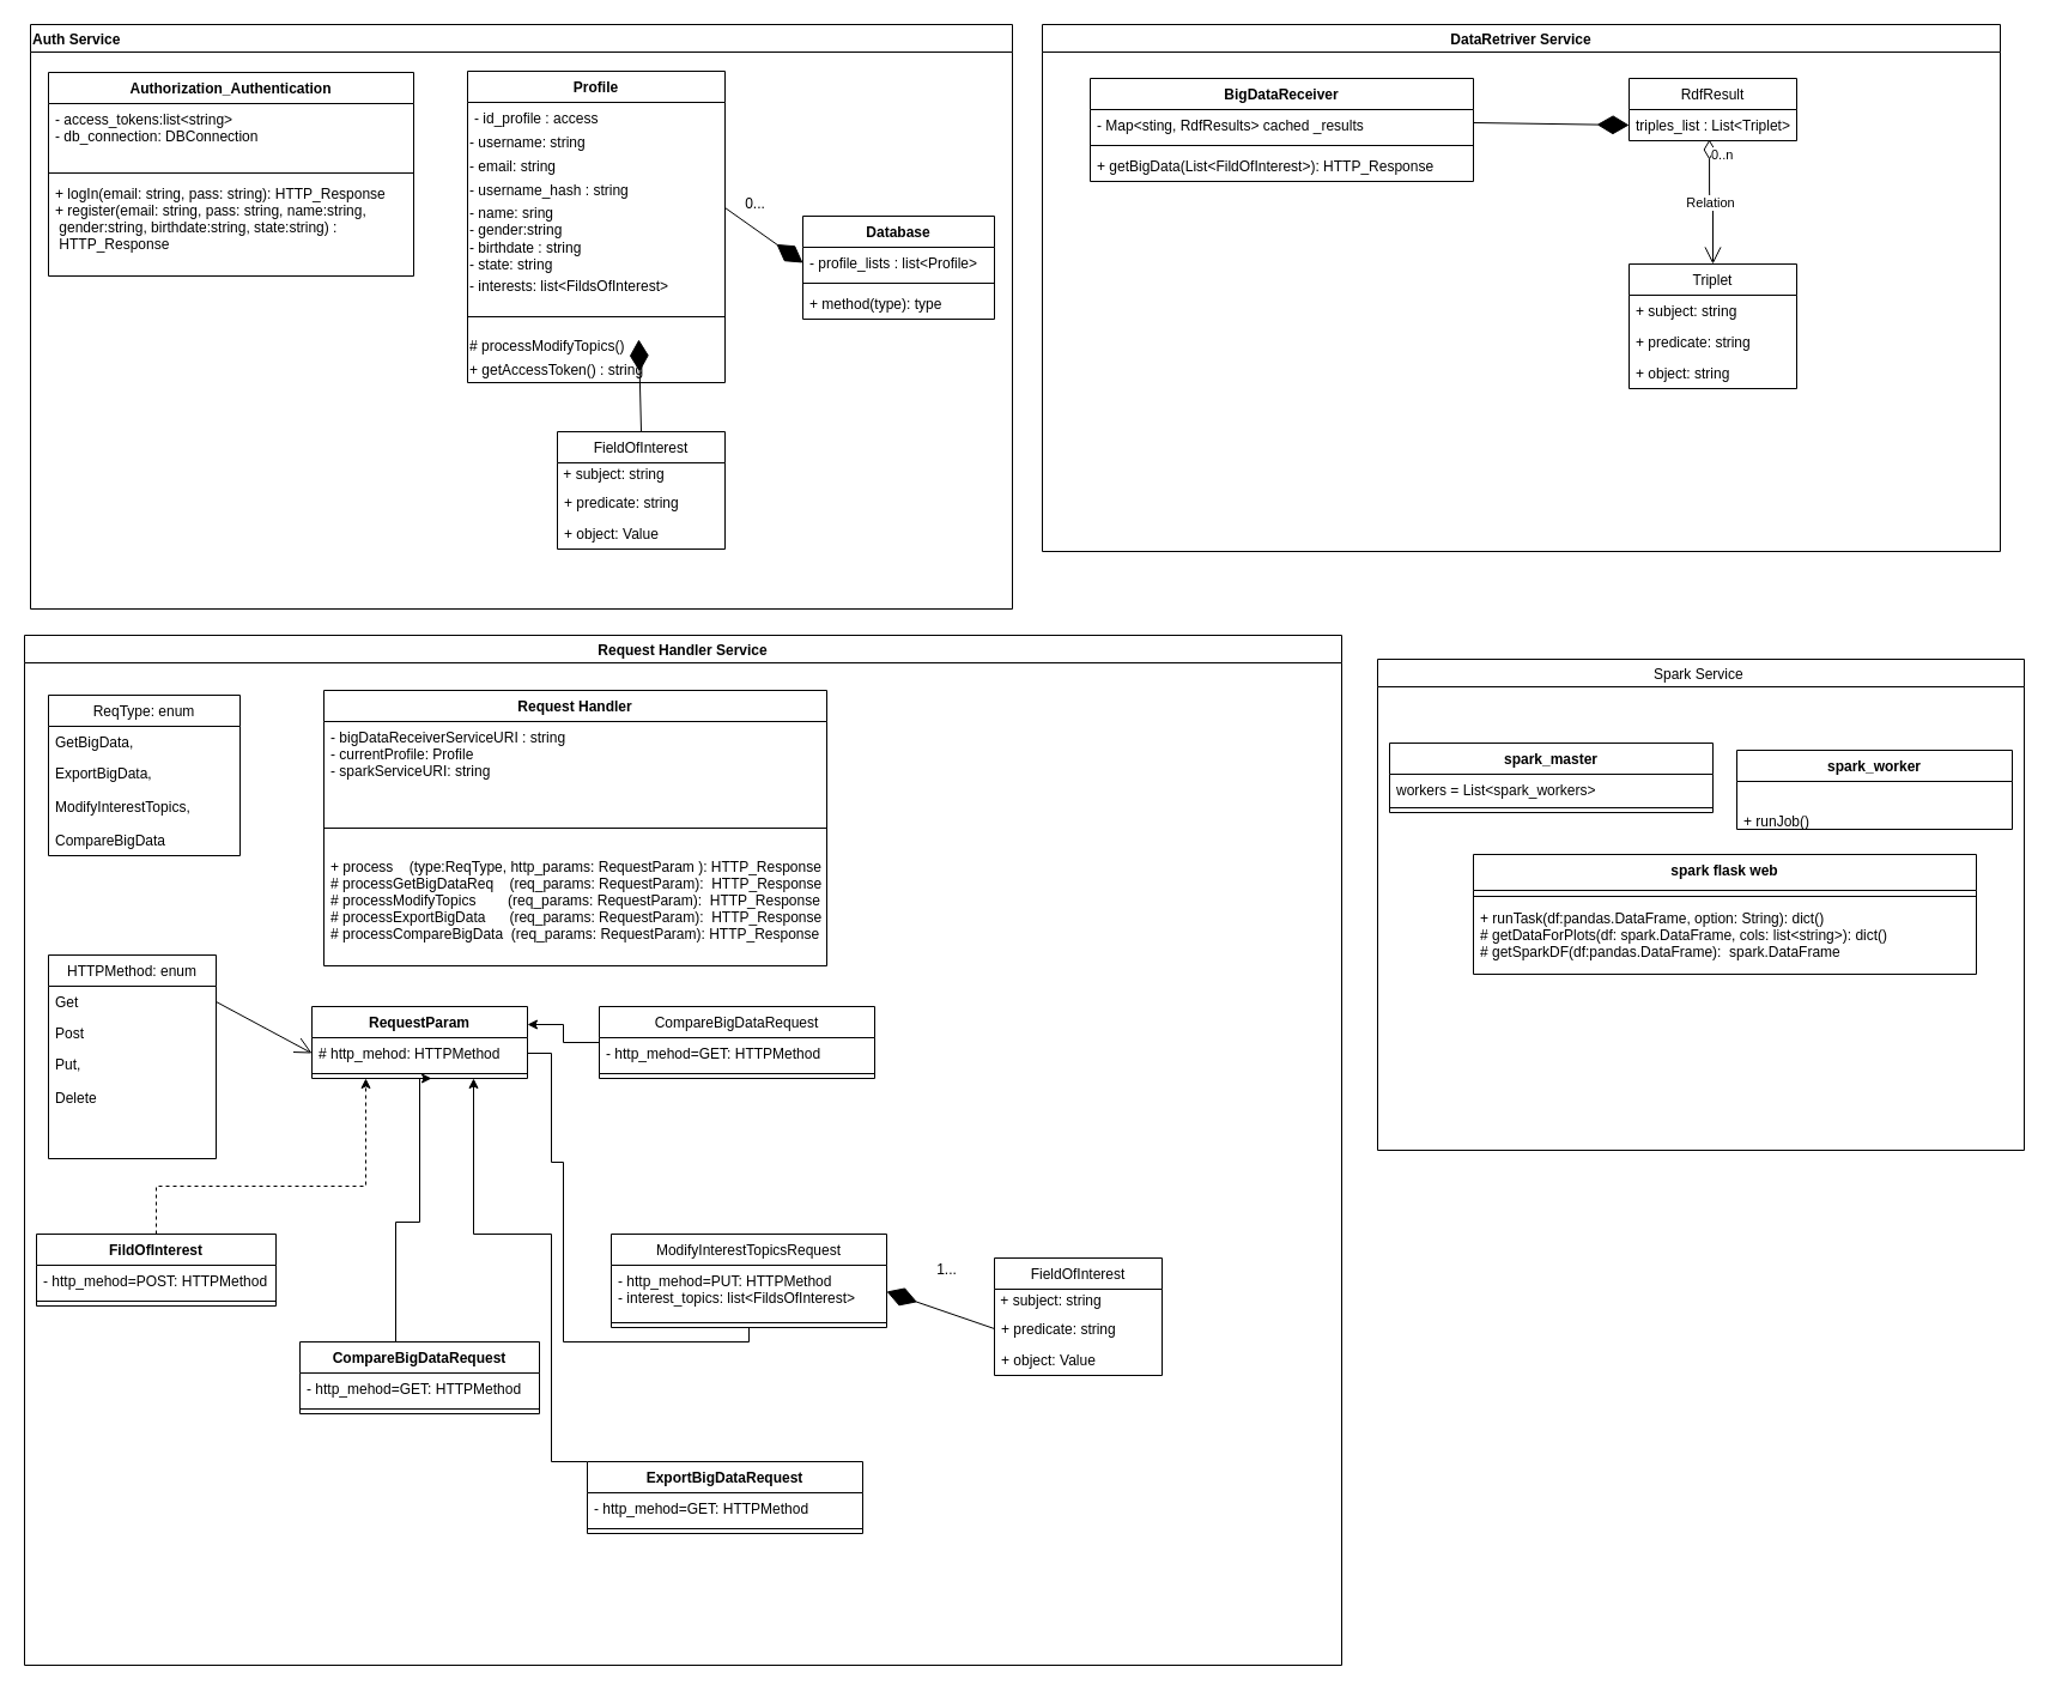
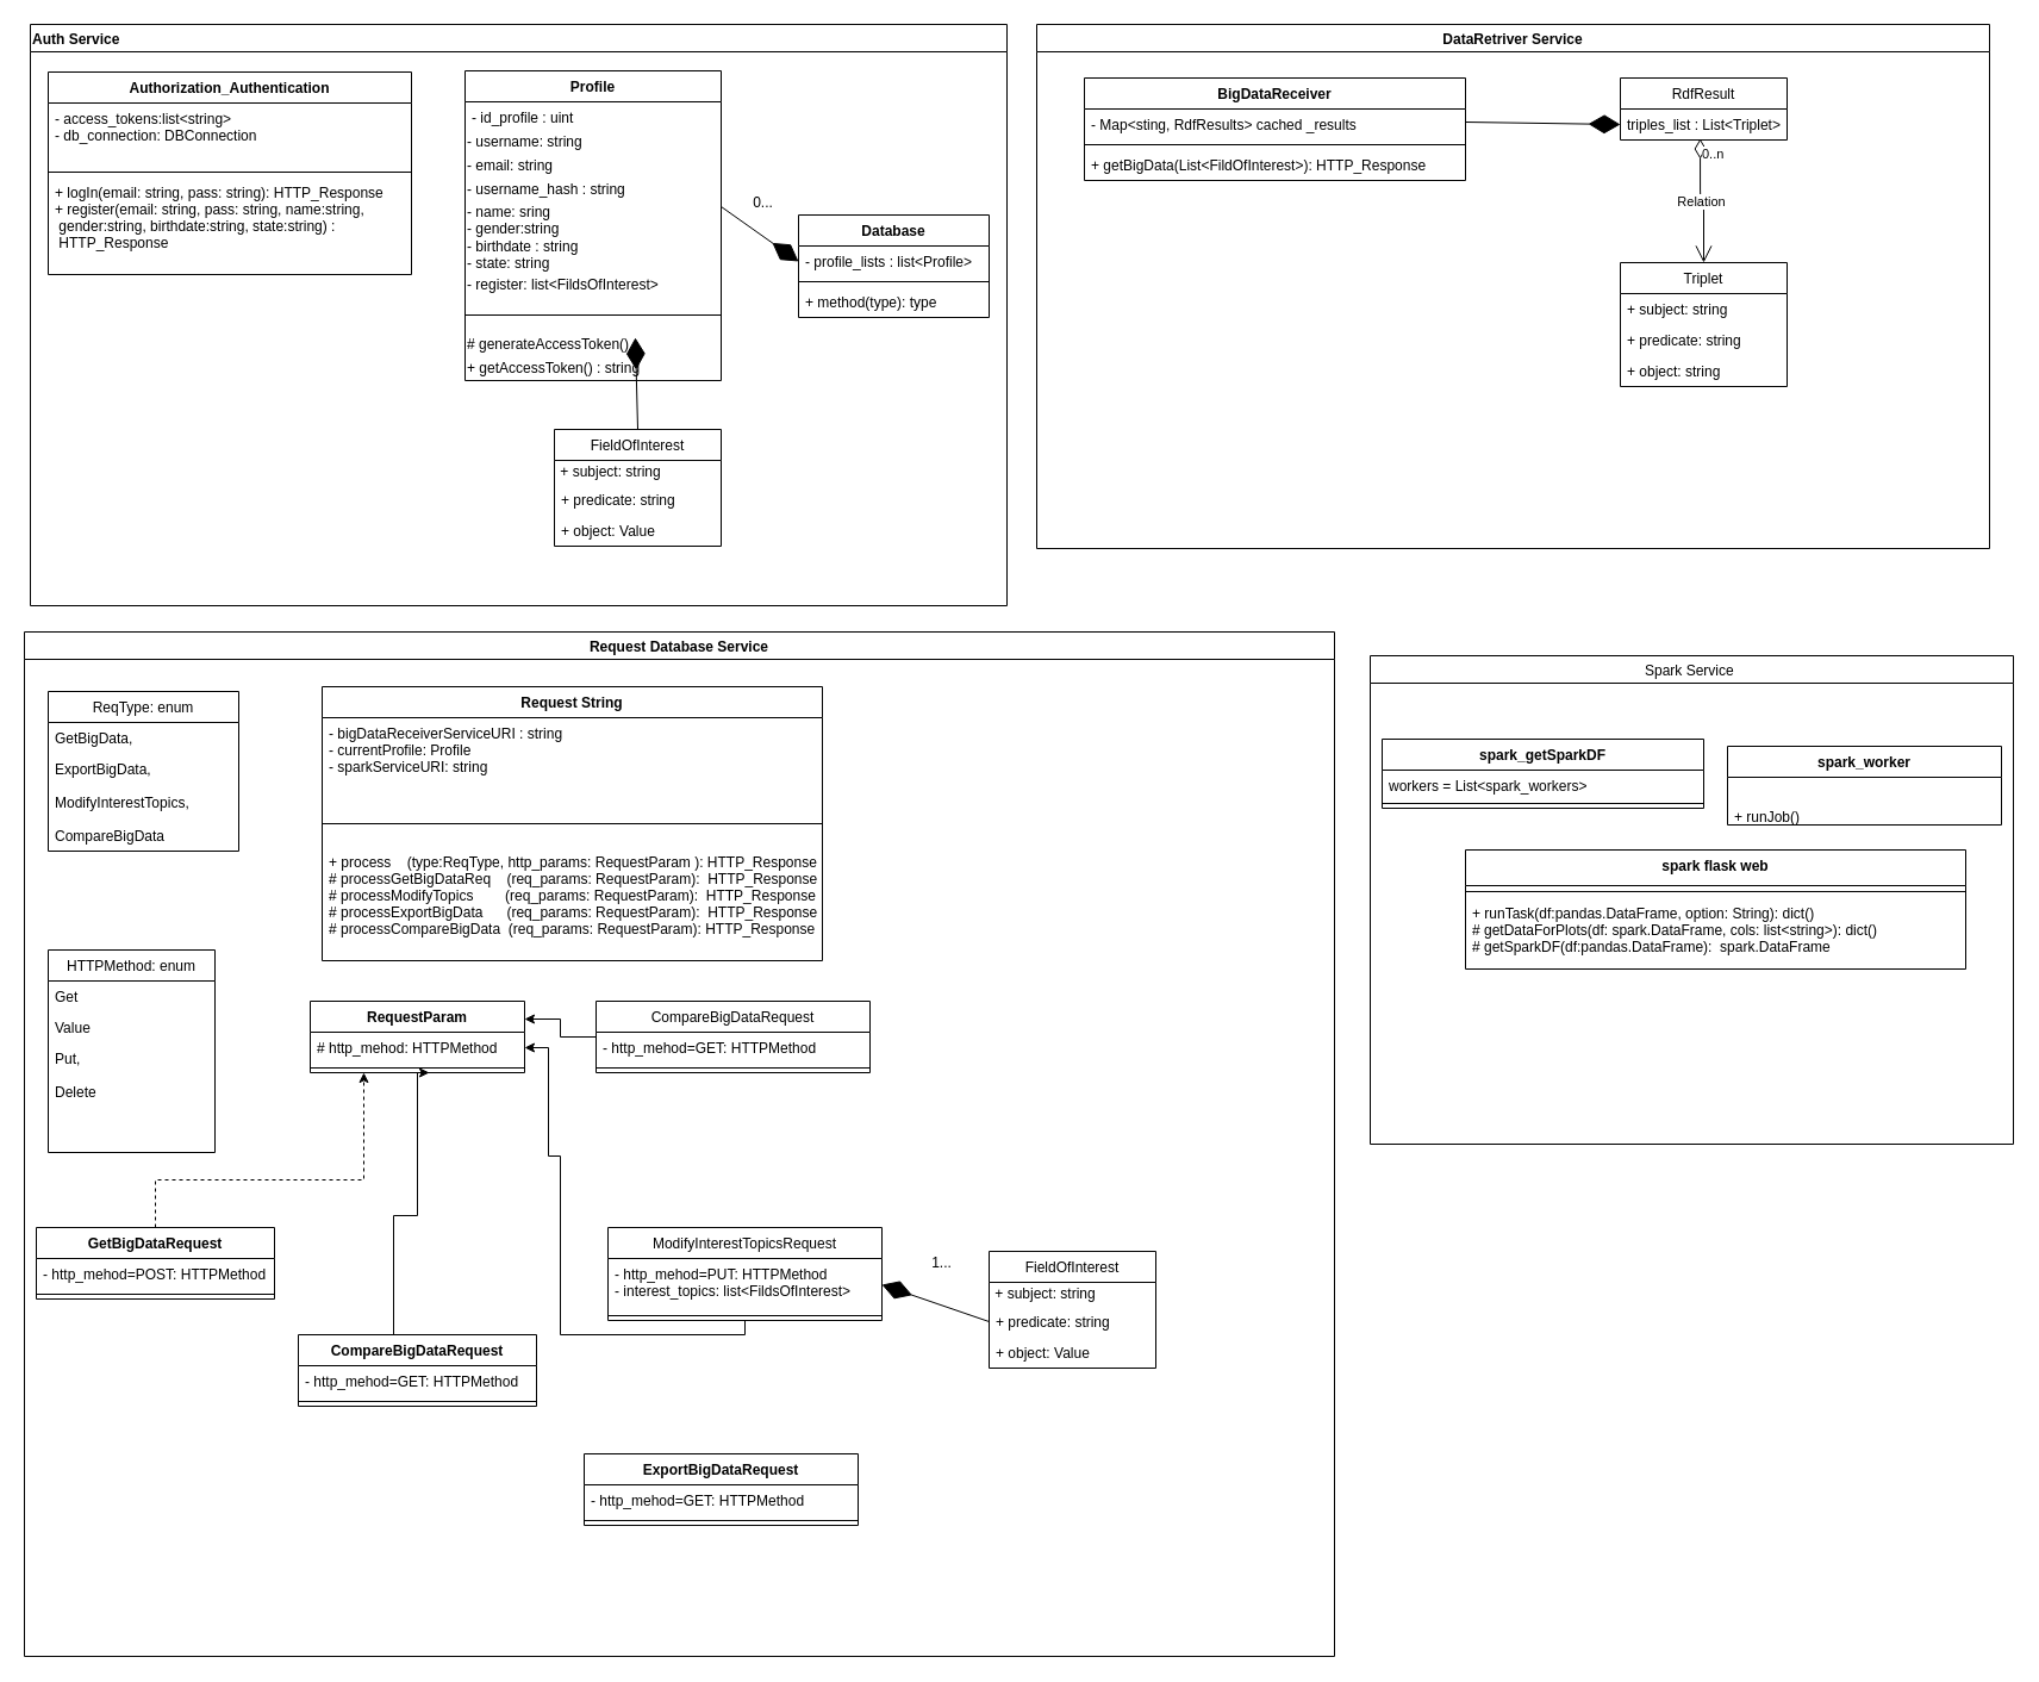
- <mxCell id="8" value="- id_profile : access&#10;" style="text;strokeColor=none;fillColor=none;align=left;verticalAlign=top;spacingLeft=4;spacingRight=4;overflow=hidden;rotatable=0;points=[[0,0.5],[1,0.5]];portConstraint=eastwest;" parent="7" vertex="1"><mxGeometry y="26" width="215" height="24" as="geometry" /></mxCell>
+ <mxCell id="8" value="- id_profile : uint&#10;" style="text;strokeColor=none;fillColor=none;align=left;verticalAlign=top;spacingLeft=4;spacingRight=4;overflow=hidden;rotatable=0;points=[[0,0.5],[1,0.5]];portConstraint=eastwest;" parent="7" vertex="1"><mxGeometry y="26" width="215" height="24" as="geometry" /></mxCell>
- <mxCell id="17" value="0..." style="text;html=1;align=center;verticalAlign=middle;resizable=0;points=[];autosize=1;" parent="2" vertex="1"><mxGeometry x="590" y="140" width="30" height="20" as="geometry" /></mxCell>
+ <mxCell id="17" value="0..." style="text;html=1;align=center;verticalAlign=middle;resizable=0;points=[];autosize=1;" parent="2" vertex="1"><mxGeometry x="600" y="140" width="30" height="20" as="geometry" /></mxCell>
- <mxCell id="13" value="&lt;span&gt;- interests: list&amp;lt;FildsOfInterest&amp;gt;&lt;br&gt;&lt;/span&gt;" style="text;html=1;align=left;verticalAlign=middle;resizable=0;points=[];autosize=1;" parent="7" vertex="1"><mxGeometry y="170" width="215" height="20" as="geometry" /></mxCell>
+ <mxCell id="13" value="&lt;span&gt;- register: list&amp;lt;FildsOfInterest&amp;gt;&lt;br&gt;&lt;/span&gt;" style="text;html=1;align=left;verticalAlign=middle;resizable=0;points=[];autosize=1;" parent="7" vertex="1"><mxGeometry y="170" width="215" height="20" as="geometry" /></mxCell>
- <mxCell id="15" value="# processModifyTopics()" style="text;html=1;align=left;verticalAlign=middle;resizable=0;points=[];autosize=1;" parent="7" vertex="1"><mxGeometry y="220" width="215" height="20" as="geometry" /></mxCell>
+ <mxCell id="15" value="# generateAccessToken()" style="text;html=1;align=left;verticalAlign=middle;resizable=0;points=[];autosize=1;" parent="7" vertex="1"><mxGeometry y="220" width="215" height="20" as="geometry" /></mxCell>
- <mxCell id="28" value="Request Handler Service" style="swimlane;" parent="1" vertex="1"><mxGeometry x="20" y="530" width="1100" height="860" as="geometry"><mxRectangle x="85" y="510" width="170" height="23" as="alternateBounds" /></mxGeometry></mxCell>
+ <mxCell id="28" value="Request Database Service" style="swimlane;" parent="1" vertex="1"><mxGeometry x="20" y="530" width="1100" height="860" as="geometry"><mxRectangle x="85" y="510" width="170" height="23" as="alternateBounds" /></mxGeometry></mxCell>
- <mxCell id="32" value="Request Handler" style="swimlane;fontStyle=1;align=center;verticalAlign=top;childLayout=stackLayout;horizontal=1;startSize=26;horizontalStack=0;resizeParent=1;resizeParentMax=0;resizeLast=0;collapsible=1;marginBottom=0;" parent="28" vertex="1"><mxGeometry x="250" y="46" width="420" height="230" as="geometry" /></mxCell>
+ <mxCell id="32" value="Request String" style="swimlane;fontStyle=1;align=center;verticalAlign=top;childLayout=stackLayout;horizontal=1;startSize=26;horizontalStack=0;resizeParent=1;resizeParentMax=0;resizeLast=0;collapsible=1;marginBottom=0;" parent="28" vertex="1"><mxGeometry x="250" y="46" width="420" height="230" as="geometry" /></mxCell>
- <mxCell id="85" value="spark_master" style="swimlane;fontStyle=1;align=center;verticalAlign=top;childLayout=stackLayout;horizontal=1;startSize=26;horizontalStack=0;resizeParent=1;resizeParentMax=0;resizeLast=0;collapsible=1;marginBottom=0;" parent="84" vertex="1"><mxGeometry x="10" y="70" width="270" height="58" as="geometry" /></mxCell>
+ <mxCell id="85" value="spark_getSparkDF" style="swimlane;fontStyle=1;align=center;verticalAlign=top;childLayout=stackLayout;horizontal=1;startSize=26;horizontalStack=0;resizeParent=1;resizeParentMax=0;resizeLast=0;collapsible=1;marginBottom=0;" parent="84" vertex="1"><mxGeometry x="10" y="70" width="270" height="58" as="geometry" /></mxCell>
- <mxCell id="49" value="" style="endArrow=open;endFill=1;endSize=12;html=1;exitX=1;exitY=0.5;exitDx=0;exitDy=0;entryX=0;entryY=0.5;entryDx=0;entryDy=0;" parent="28" source="46" target="43" edge="1"><mxGeometry width="160" relative="1" as="geometry"><mxPoint x="610" y="180" as="sourcePoint" /><mxPoint x="770" y="180" as="targetPoint" /></mxGeometry></mxCell>
- <mxCell id="47" value="Post" style="text;strokeColor=none;fillColor=none;align=left;verticalAlign=top;spacingLeft=4;spacingRight=4;overflow=hidden;rotatable=0;points=[[0,0.5],[1,0.5]];portConstraint=eastwest;" parent="45" vertex="1"><mxGeometry y="52" width="140" height="26" as="geometry" /></mxCell>
+ <mxCell id="47" value="Value" style="text;strokeColor=none;fillColor=none;align=left;verticalAlign=top;spacingLeft=4;spacingRight=4;overflow=hidden;rotatable=0;points=[[0,0.5],[1,0.5]];portConstraint=eastwest;" parent="45" vertex="1"><mxGeometry y="52" width="140" height="26" as="geometry" /></mxCell>
- <mxCell id="66" style="edgeStyle=orthogonalEdgeStyle;rounded=0;orthogonalLoop=1;jettySize=auto;html=1;entryX=1;entryY=0.5;entryDx=0;entryDy=0;endArrow=none;" parent="28" source="67" target="43" edge="1"><mxGeometry relative="1" as="geometry"><mxPoint x="420" y="410" as="targetPoint" /><Array as="points"><mxPoint x="605" y="590" /><mxPoint x="450" y="590" /><mxPoint x="450" y="440" /><mxPoint x="440" y="440" /><mxPoint x="440" y="349" /></Array></mxGeometry></mxCell>
+ <mxCell id="66" style="edgeStyle=orthogonalEdgeStyle;rounded=0;orthogonalLoop=1;jettySize=auto;html=1;entryX=1;entryY=0.5;entryDx=0;entryDy=0;" parent="28" source="67" target="43" edge="1"><mxGeometry relative="1" as="geometry"><mxPoint x="420" y="410" as="targetPoint" /><Array as="points"><mxPoint x="605" y="590" /><mxPoint x="450" y="590" /><mxPoint x="450" y="440" /><mxPoint x="440" y="440" /><mxPoint x="440" y="349" /></Array></mxGeometry></mxCell>
- <mxCell id="62" value="FildOfInterest" style="swimlane;fontStyle=1;align=center;verticalAlign=top;childLayout=stackLayout;horizontal=1;startSize=26;horizontalStack=0;resizeParent=1;resizeParentMax=0;resizeLast=0;collapsible=1;marginBottom=0;" parent="28" vertex="1"><mxGeometry x="10" y="500" width="200" height="60" as="geometry" /></mxCell>
+ <mxCell id="62" value="GetBigDataRequest" style="swimlane;fontStyle=1;align=center;verticalAlign=top;childLayout=stackLayout;horizontal=1;startSize=26;horizontalStack=0;resizeParent=1;resizeParentMax=0;resizeLast=0;collapsible=1;marginBottom=0;" parent="28" vertex="1"><mxGeometry x="10" y="500" width="200" height="60" as="geometry" /></mxCell>
- <mxCell id="53" style="edgeStyle=orthogonalEdgeStyle;rounded=0;orthogonalLoop=1;jettySize=auto;html=1;exitX=0;exitY=0;exitDx=0;exitDy=0;entryX=0.75;entryY=1;entryDx=0;entryDy=0;" parent="28" source="54" target="42" edge="1"><mxGeometry relative="1" as="geometry"><mxPoint x="354" y="455" as="targetPoint" /><Array as="points"><mxPoint x="440" y="690" /><mxPoint x="440" y="500" /><mxPoint x="375" y="500" /></Array></mxGeometry></mxCell>
